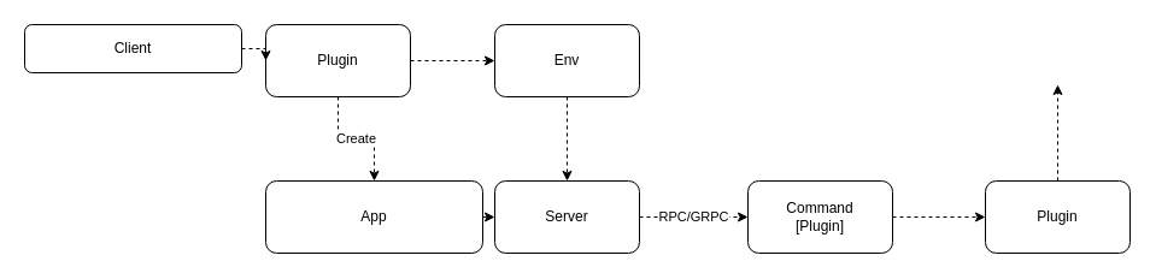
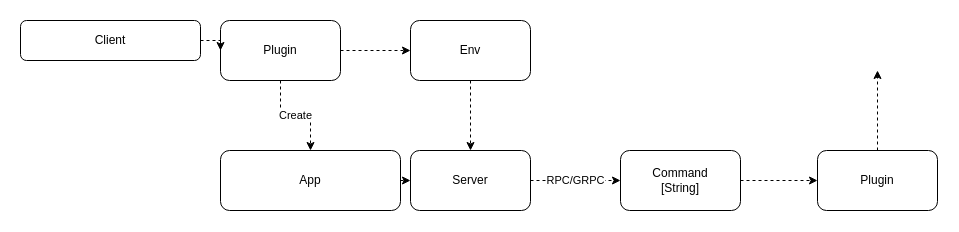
- <mxCell id="10" value="Command&lt;br&gt;[Plugin]&lt;br&gt;" style="rounded=1;whiteSpace=wrap;html=1;" vertex="1" parent="1"><mxGeometry x="620" y="150" width="120" height="60" as="geometry" /></mxCell>
+ <mxCell id="10" value="Command&lt;br&gt;[String]&lt;br&gt;" style="rounded=1;whiteSpace=wrap;html=1;" vertex="1" parent="1"><mxGeometry x="620" y="150" width="120" height="60" as="geometry" /></mxCell>
